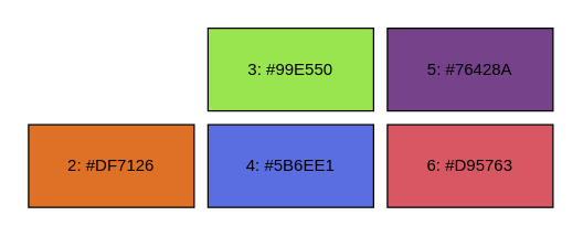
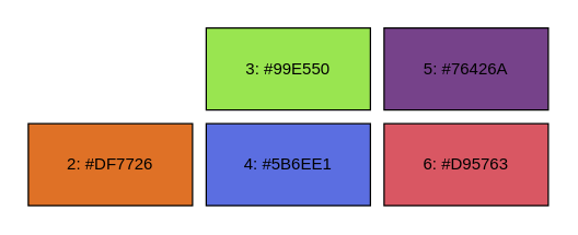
- <mxCell id="5" value="5:&amp;nbsp;#76428A" style="rounded=0;whiteSpace=wrap;html=1;fillColor=#76428A;" parent="1" vertex="1"><mxGeometry x="280" y="20" width="120" height="60" as="geometry" /></mxCell>
+ <mxCell id="5" value="5:&amp;nbsp;#76426A" style="rounded=0;whiteSpace=wrap;html=1;fillColor=#76428A;" parent="1" vertex="1"><mxGeometry x="280" y="20" width="120" height="60" as="geometry" /></mxCell>
- <mxCell id="2" value="2: #DF7126" style="rounded=0;whiteSpace=wrap;html=1;fillColor=#DF7126;" parent="1" vertex="1"><mxGeometry x="20" y="90" width="120" height="60" as="geometry" /></mxCell>
+ <mxCell id="2" value="2: #DF7726" style="rounded=0;whiteSpace=wrap;html=1;fillColor=#DF7126;" parent="1" vertex="1"><mxGeometry x="20" y="90" width="120" height="60" as="geometry" /></mxCell>
